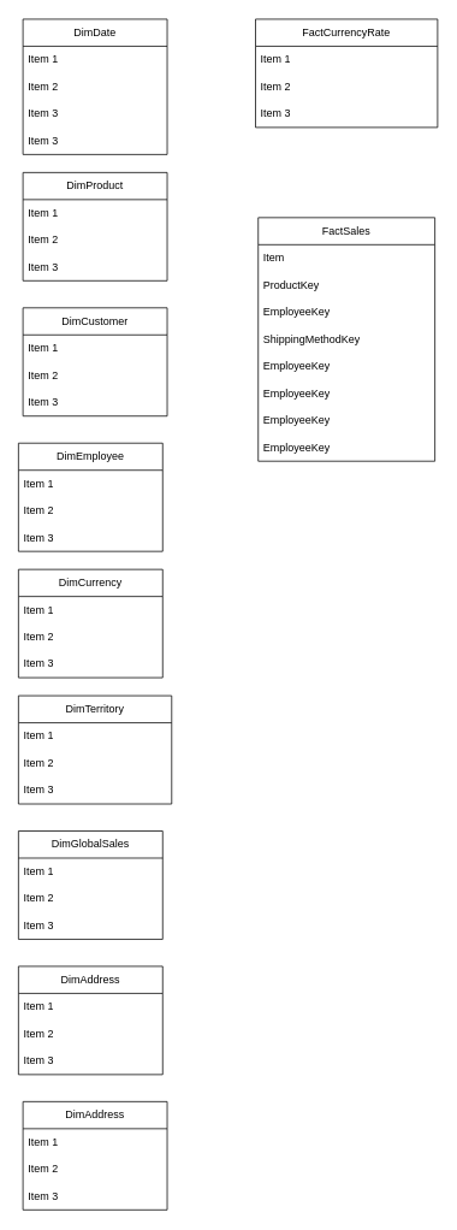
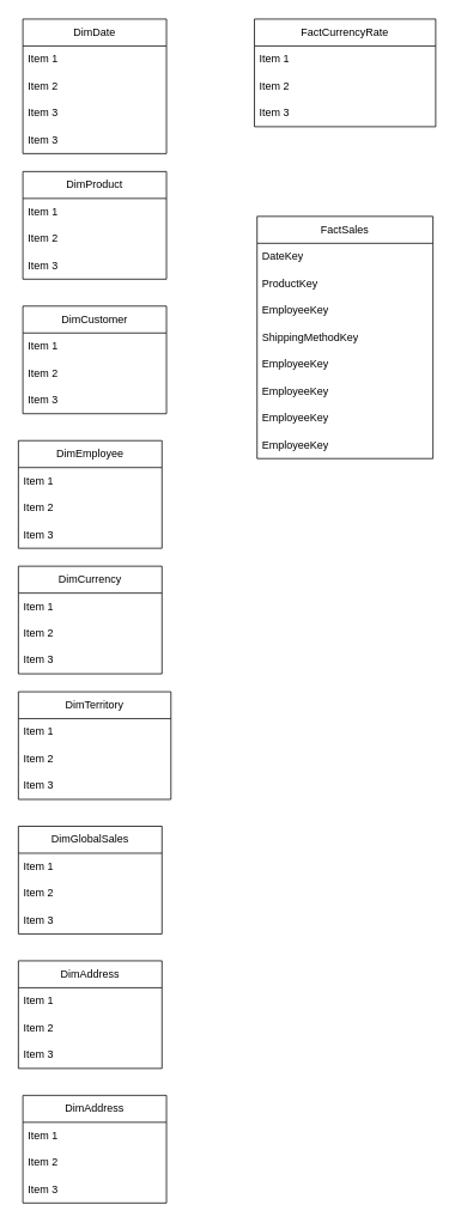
- <mxCell id="40" value="Item" style="text;strokeColor=none;fillColor=none;align=left;verticalAlign=middle;spacingLeft=4;spacingRight=4;overflow=hidden;points=[[0,0.5],[1,0.5]];portConstraint=eastwest;rotatable=0;whiteSpace=wrap;html=1;" parent="39" vertex="1"><mxGeometry y="30" width="196" height="30" as="geometry" /></mxCell>
+ <mxCell id="40" value="DateKey" style="text;strokeColor=none;fillColor=none;align=left;verticalAlign=middle;spacingLeft=4;spacingRight=4;overflow=hidden;points=[[0,0.5],[1,0.5]];portConstraint=eastwest;rotatable=0;whiteSpace=wrap;html=1;" parent="39" vertex="1"><mxGeometry y="30" width="196" height="30" as="geometry" /></mxCell>
